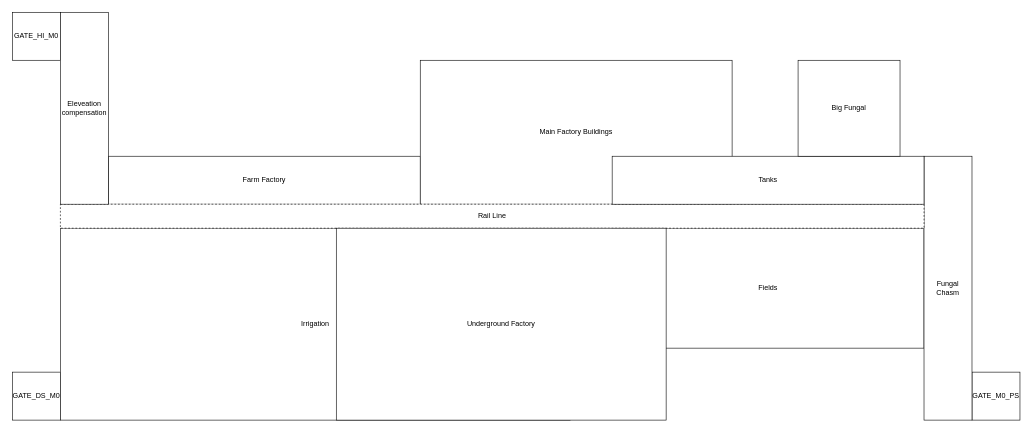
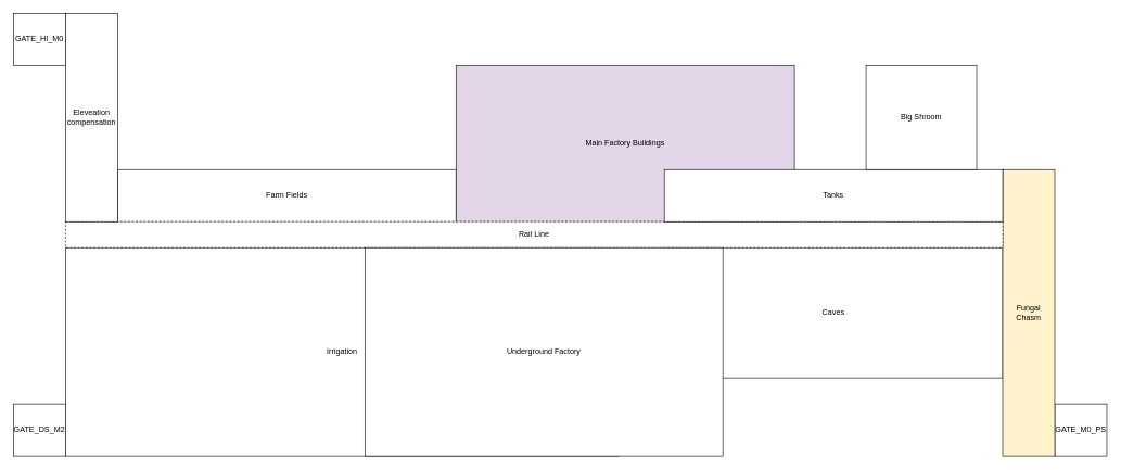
- <mxCell id="13" value="Big Fungal" style="rounded=0;whiteSpace=wrap;html=1;" vertex="1" parent="1"><mxGeometry x="1330" y="100" width="170" height="160" as="geometry" /></mxCell>
+ <mxCell id="13" value="Big Shroom" style="rounded=0;whiteSpace=wrap;html=1;" vertex="1" parent="1"><mxGeometry x="1330" y="100" width="170" height="160" as="geometry" /></mxCell>
- <mxCell id="9" value="Main Factory Buildings" style="rounded=0;whiteSpace=wrap;html=1;" vertex="1" parent="1"><mxGeometry x="700" y="100" width="520" height="240" as="geometry" /></mxCell>
+ <mxCell id="9" value="Main Factory Buildings" style="rounded=0;whiteSpace=wrap;html=1;fillColor=#e1d5e7;" vertex="1" parent="1"><mxGeometry x="700" y="100" width="520" height="240" as="geometry" /></mxCell>
- <mxCell id="8" value="Farm Factory" style="rounded=0;whiteSpace=wrap;html=1;" parent="1" vertex="1"><mxGeometry x="180" y="260" width="520" height="80" as="geometry" /></mxCell>
+ <mxCell id="8" value="Farm Fields" style="rounded=0;whiteSpace=wrap;html=1;" parent="1" vertex="1"><mxGeometry x="180" y="260" width="520" height="80" as="geometry" /></mxCell>
- <mxCell id="6" value="Fields" style="rounded=0;whiteSpace=wrap;html=1;" parent="1" vertex="1"><mxGeometry x="1020" y="380" width="520" height="200" as="geometry" /></mxCell>
+ <mxCell id="6" value="Caves" style="rounded=0;whiteSpace=wrap;html=1;" parent="1" vertex="1"><mxGeometry x="1020" y="380" width="520" height="200" as="geometry" /></mxCell>
- <mxCell id="7" value="Fungal Chasm" style="rounded=0;whiteSpace=wrap;html=1;" parent="1" vertex="1"><mxGeometry x="1540" y="260" width="80" height="440" as="geometry" /></mxCell>
+ <mxCell id="7" value="Fungal Chasm" style="rounded=0;whiteSpace=wrap;html=1;fillColor=#fff2cc;" parent="1" vertex="1"><mxGeometry x="1540" y="260" width="80" height="440" as="geometry" /></mxCell>
- <mxCell id="2" value="GATE_DS_M0" style="whiteSpace=wrap;html=1;aspect=fixed;direction=south;" parent="1" vertex="1"><mxGeometry x="20" y="620" width="80" height="80" as="geometry" /></mxCell>
+ <mxCell id="2" value="GATE_DS_M2" style="whiteSpace=wrap;html=1;aspect=fixed;direction=south;" parent="1" vertex="1"><mxGeometry x="20" y="620" width="80" height="80" as="geometry" /></mxCell>
